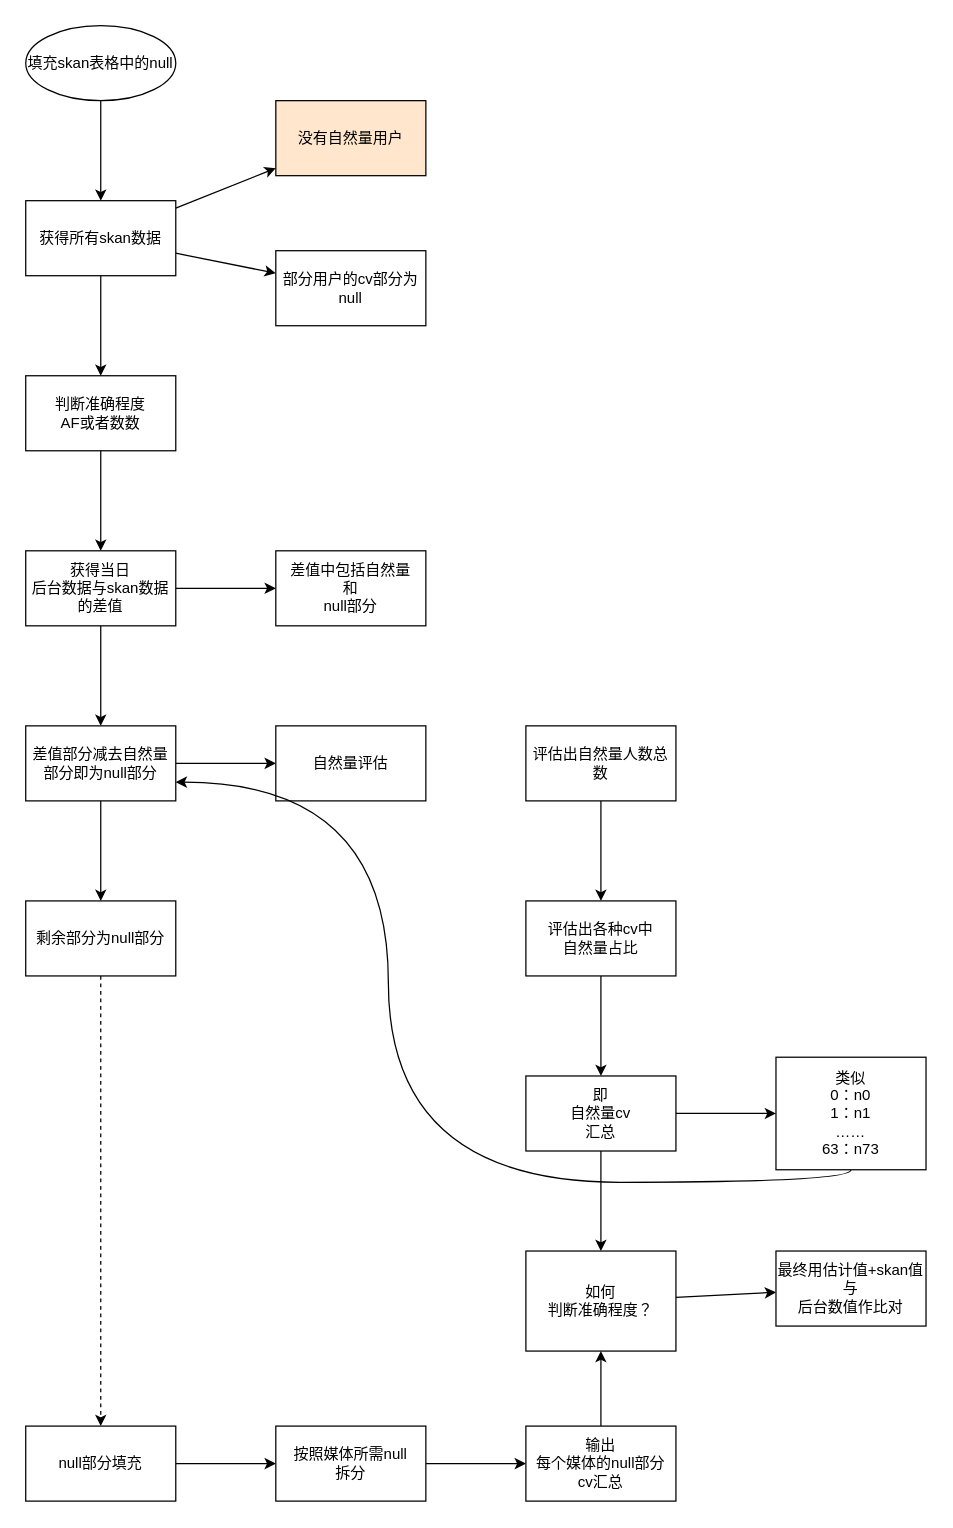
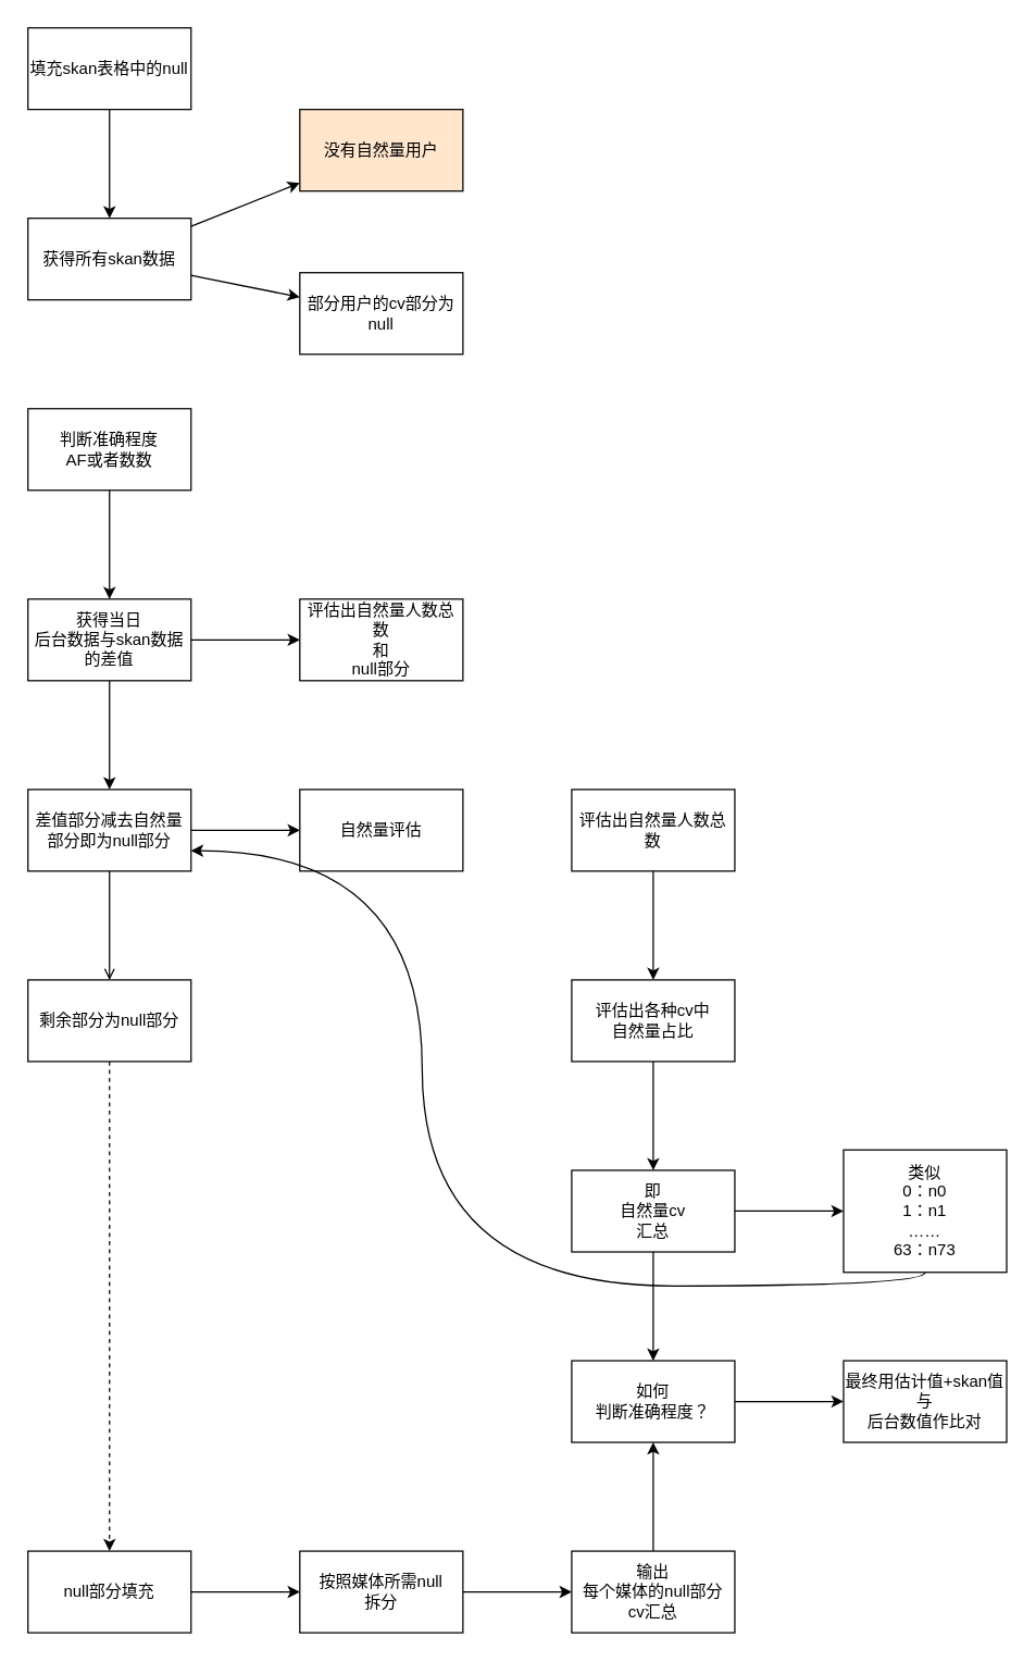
- <mxCell id="3" value="填充skan表格中的null" style="ellipse;whiteSpace=wrap;html=1;" vertex="1" parent="1"><mxGeometry x="20" y="20" width="120" height="60" as="geometry" /></mxCell>
+ <mxCell id="3" value="填充skan表格中的null" style="rounded=0;whiteSpace=wrap;html=1;" vertex="1" parent="1"><mxGeometry x="20" y="20" width="120" height="60" as="geometry" /></mxCell>
- <mxCell id="6" value="" style="edgeStyle=none;html=1;" edge="1" parent="1" source="7" target="11"><mxGeometry relative="1" as="geometry" /></mxCell>
- <mxCell id="15" value="差值中包括自然量&lt;br&gt;和&lt;br&gt;null部分" style="whiteSpace=wrap;html=1;rounded=0;" vertex="1" parent="1"><mxGeometry x="220" y="440" width="120" height="60" as="geometry" /></mxCell>
+ <mxCell id="15" value="评估出自然量人数总数&lt;br&gt;和&lt;br&gt;null部分" style="whiteSpace=wrap;html=1;rounded=0;" vertex="1" parent="1"><mxGeometry x="220" y="440" width="120" height="60" as="geometry" /></mxCell>
- <mxCell id="17" value="" style="edgeStyle=orthogonalEdgeStyle;curved=1;html=1;" edge="1" parent="1" source="18" target="30"><mxGeometry relative="1" as="geometry" /></mxCell>
+ <mxCell id="17" value="" style="edgeStyle=orthogonalEdgeStyle;curved=1;html=1;endArrow=open;" edge="1" parent="1" source="18" target="30"><mxGeometry relative="1" as="geometry" /></mxCell>
- <mxCell id="32" value="如何&lt;br&gt;判断准确程度？" style="whiteSpace=wrap;html=1;rounded=0;" vertex="1" parent="1"><mxGeometry x="420" y="1000" width="120" height="80" as="geometry" /></mxCell>
+ <mxCell id="32" value="如何&lt;br&gt;判断准确程度？" style="whiteSpace=wrap;html=1;rounded=0;" vertex="1" parent="1"><mxGeometry x="420" y="1000" width="120" height="60" as="geometry" /></mxCell>
